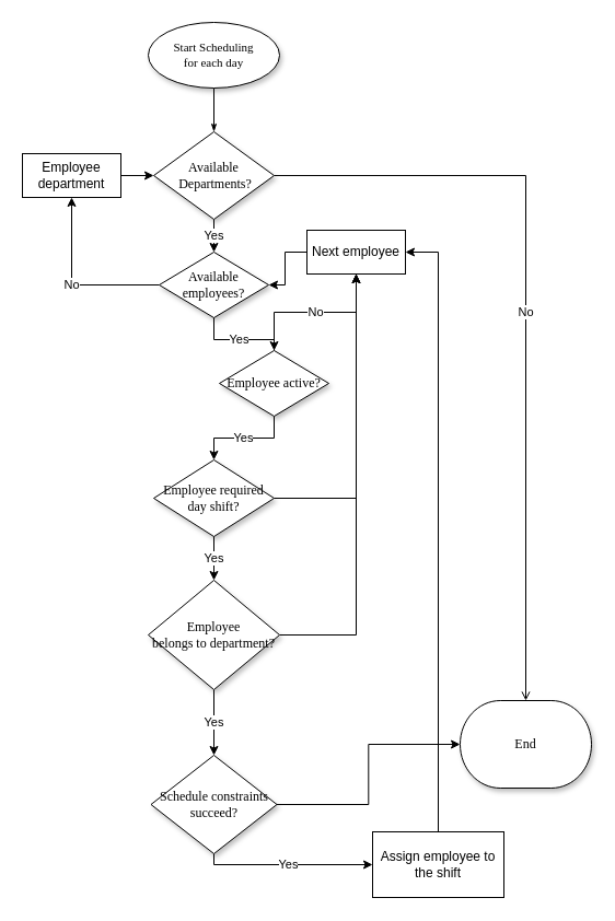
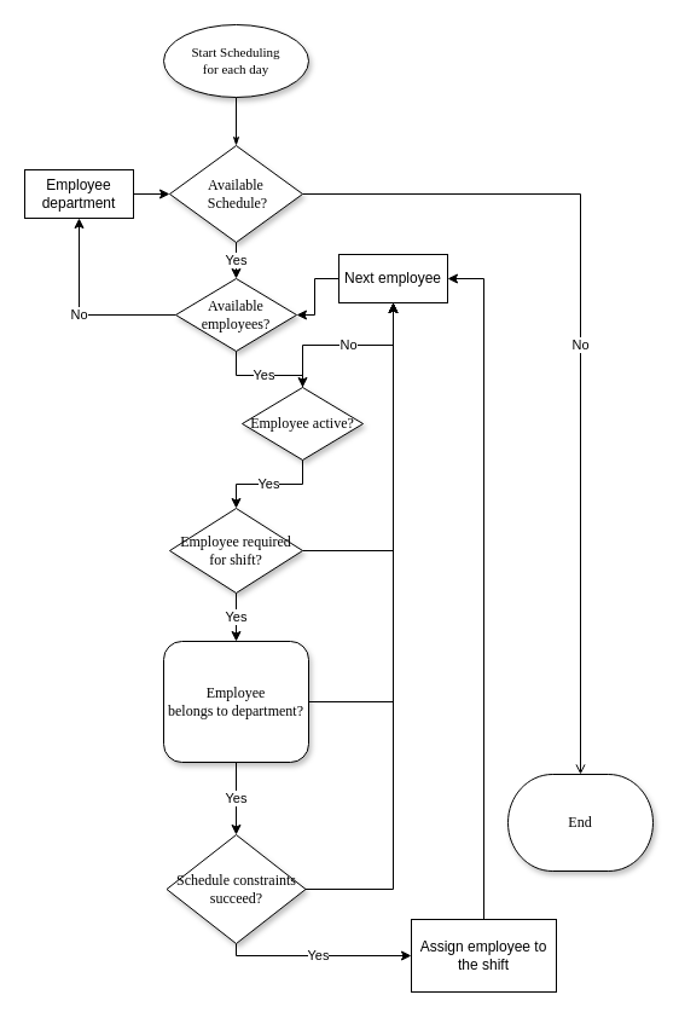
- <mxCell id="6" value="&lt;font style=&quot;font-size: 12px&quot;&gt;Available&lt;br&gt;&amp;nbsp;Departments?&lt;/font&gt;" style="rhombus;whiteSpace=wrap;html=1;rounded=0;shadow=1;labelBackgroundColor=none;strokeWidth=1;fontFamily=Verdana;fontSize=8;align=center;" parent="1" vertex="1"><mxGeometry x="140" y="120" width="110" height="80" as="geometry" /></mxCell>
+ <mxCell id="6" value="&lt;font style=&quot;font-size: 12px&quot;&gt;Available&lt;br&gt;&amp;nbsp;Schedule?&lt;/font&gt;" style="rhombus;whiteSpace=wrap;html=1;rounded=0;shadow=1;labelBackgroundColor=none;strokeWidth=1;fontFamily=Verdana;fontSize=8;align=center;" parent="1" vertex="1"><mxGeometry x="140" y="120" width="110" height="80" as="geometry" /></mxCell>
- <mxCell id="12" value="&lt;font style=&quot;font-size: 12px&quot;&gt;Employee required day shift?&lt;/font&gt;" style="rhombus;whiteSpace=wrap;html=1;rounded=0;shadow=1;labelBackgroundColor=none;strokeWidth=1;fontFamily=Verdana;fontSize=8;align=center;" parent="1" vertex="1"><mxGeometry x="140" y="420" width="110" height="70" as="geometry" /></mxCell>
+ <mxCell id="12" value="&lt;font style=&quot;font-size: 12px&quot;&gt;Employee required for shift?&lt;/font&gt;" style="rhombus;whiteSpace=wrap;html=1;rounded=0;shadow=1;labelBackgroundColor=none;strokeWidth=1;fontFamily=Verdana;fontSize=8;align=center;" parent="1" vertex="1"><mxGeometry x="140" y="420" width="110" height="70" as="geometry" /></mxCell>
- <mxCell id="19" value="&lt;font style=&quot;font-size: 12px&quot;&gt;Employee &lt;br&gt;belongs to department?&lt;/font&gt;" style="rhombus;whiteSpace=wrap;html=1;rounded=0;shadow=1;labelBackgroundColor=none;strokeWidth=1;fontFamily=Verdana;fontSize=8;align=center;" vertex="1" parent="1"><mxGeometry x="135" y="530" width="120" height="100" as="geometry" /></mxCell>
+ <mxCell id="19" value="&lt;font style=&quot;font-size: 12px&quot;&gt;Employee &lt;br&gt;belongs to department?&lt;/font&gt;" style="whiteSpace=wrap;html=1;shadow=1;labelBackgroundColor=none;strokeWidth=1;fontFamily=Verdana;fontSize=8;align=center;rounded=1;" vertex="1" parent="1"><mxGeometry x="135" y="530" width="120" height="100" as="geometry" /></mxCell>
- <mxCell id="21" style="edgeStyle=orthogonalEdgeStyle;rounded=0;orthogonalLoop=1;jettySize=auto;html=1;" edge="1" parent="1" source="22" target="13"><mxGeometry relative="1" as="geometry" /></mxCell>
+ <mxCell id="21" style="edgeStyle=orthogonalEdgeStyle;rounded=0;orthogonalLoop=1;jettySize=auto;html=1;entryX=0.5;entryY=1;entryDx=0;entryDy=0;" edge="1" parent="1" source="22" target="28"><mxGeometry relative="1" as="geometry" /></mxCell>
